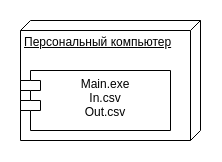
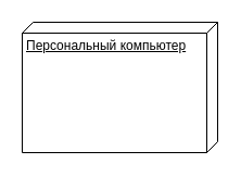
- <mxCell id="3" value="Main.exe&#10;In.csv&#10;Out.csv" style="shape=module;align=left;spacingLeft=20;align=center;verticalAlign=top;" vertex="1" parent="1"><mxGeometry x="20" y="70" width="150" height="60" as="geometry" /></mxCell>
